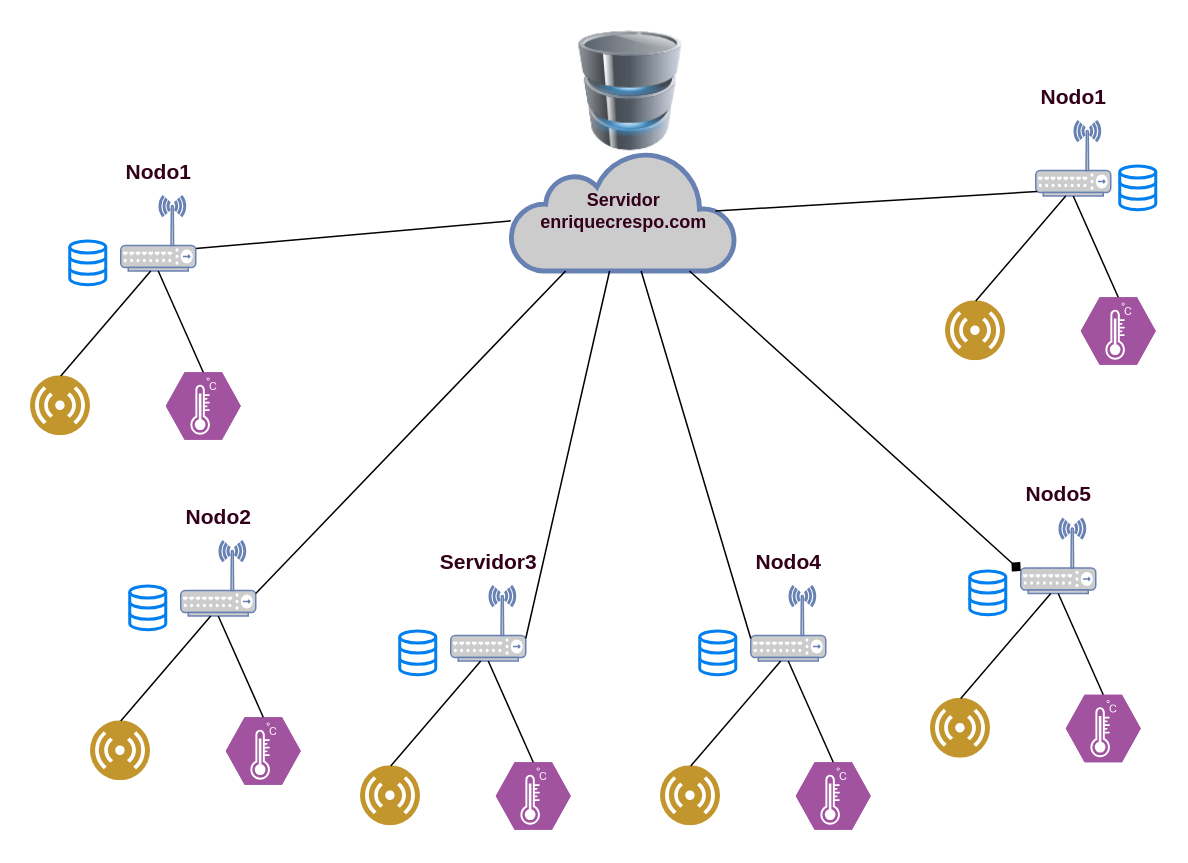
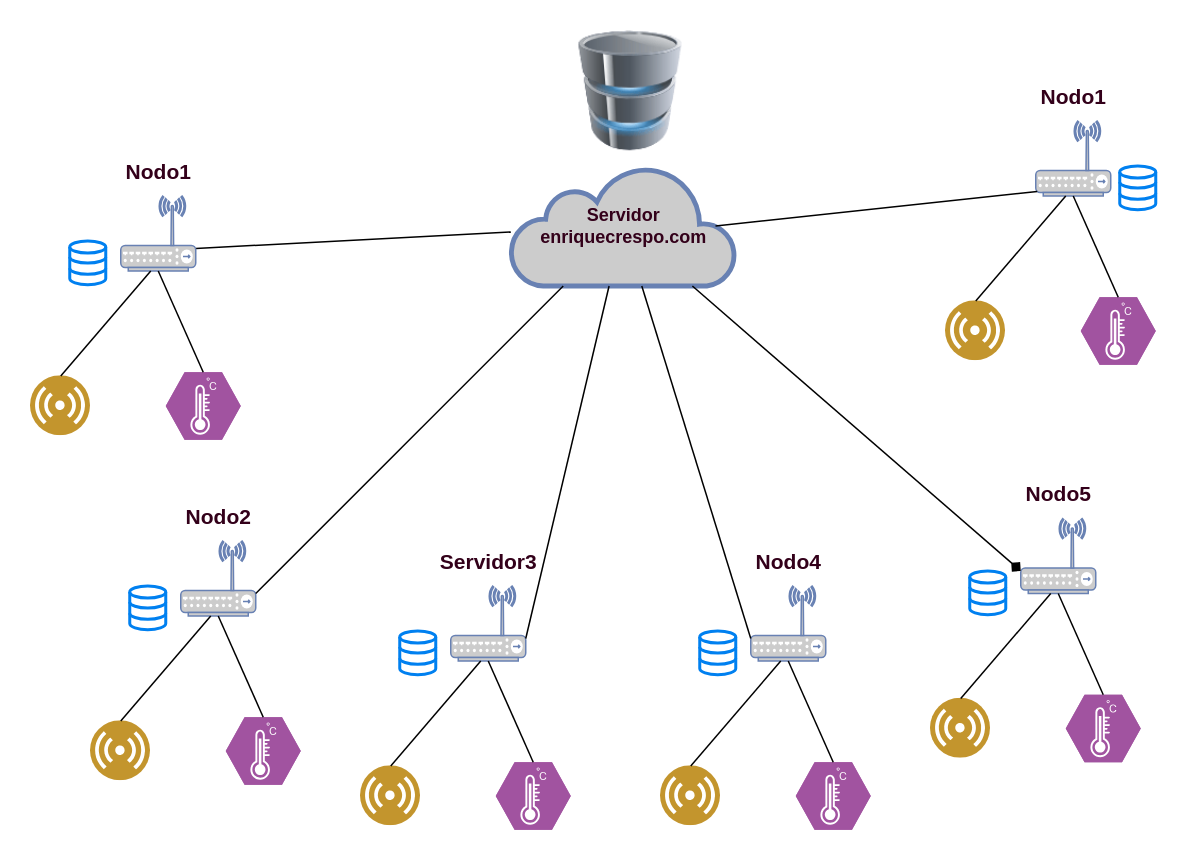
- <mxCell id="2" value="&lt;font color=&quot;#33001a&quot;&gt;&lt;b&gt;Servidor&lt;br&gt;enriquecrespo.com&lt;/b&gt;&lt;/font&gt;" style="html=1;outlineConnect=0;fillColor=#CCCCCC;strokeColor=#6881B3;gradientColor=none;gradientDirection=north;strokeWidth=2;shape=mxgraph.networks.cloud;fontColor=#ffffff;" vertex="1" parent="1"><mxGeometry x="340" y="100" width="150" height="80" as="geometry" /></mxCell>
+ <mxCell id="2" value="&lt;font color=&quot;#33001a&quot;&gt;&lt;b&gt;Servidor&lt;br&gt;enriquecrespo.com&lt;/b&gt;&lt;/font&gt;" style="html=1;outlineConnect=0;fillColor=#CCCCCC;strokeColor=#6881B3;gradientColor=none;gradientDirection=north;strokeWidth=2;shape=mxgraph.networks.cloud;fontColor=#ffffff;" vertex="1" parent="1"><mxGeometry x="340" y="110" width="150" height="80" as="geometry" /></mxCell>
